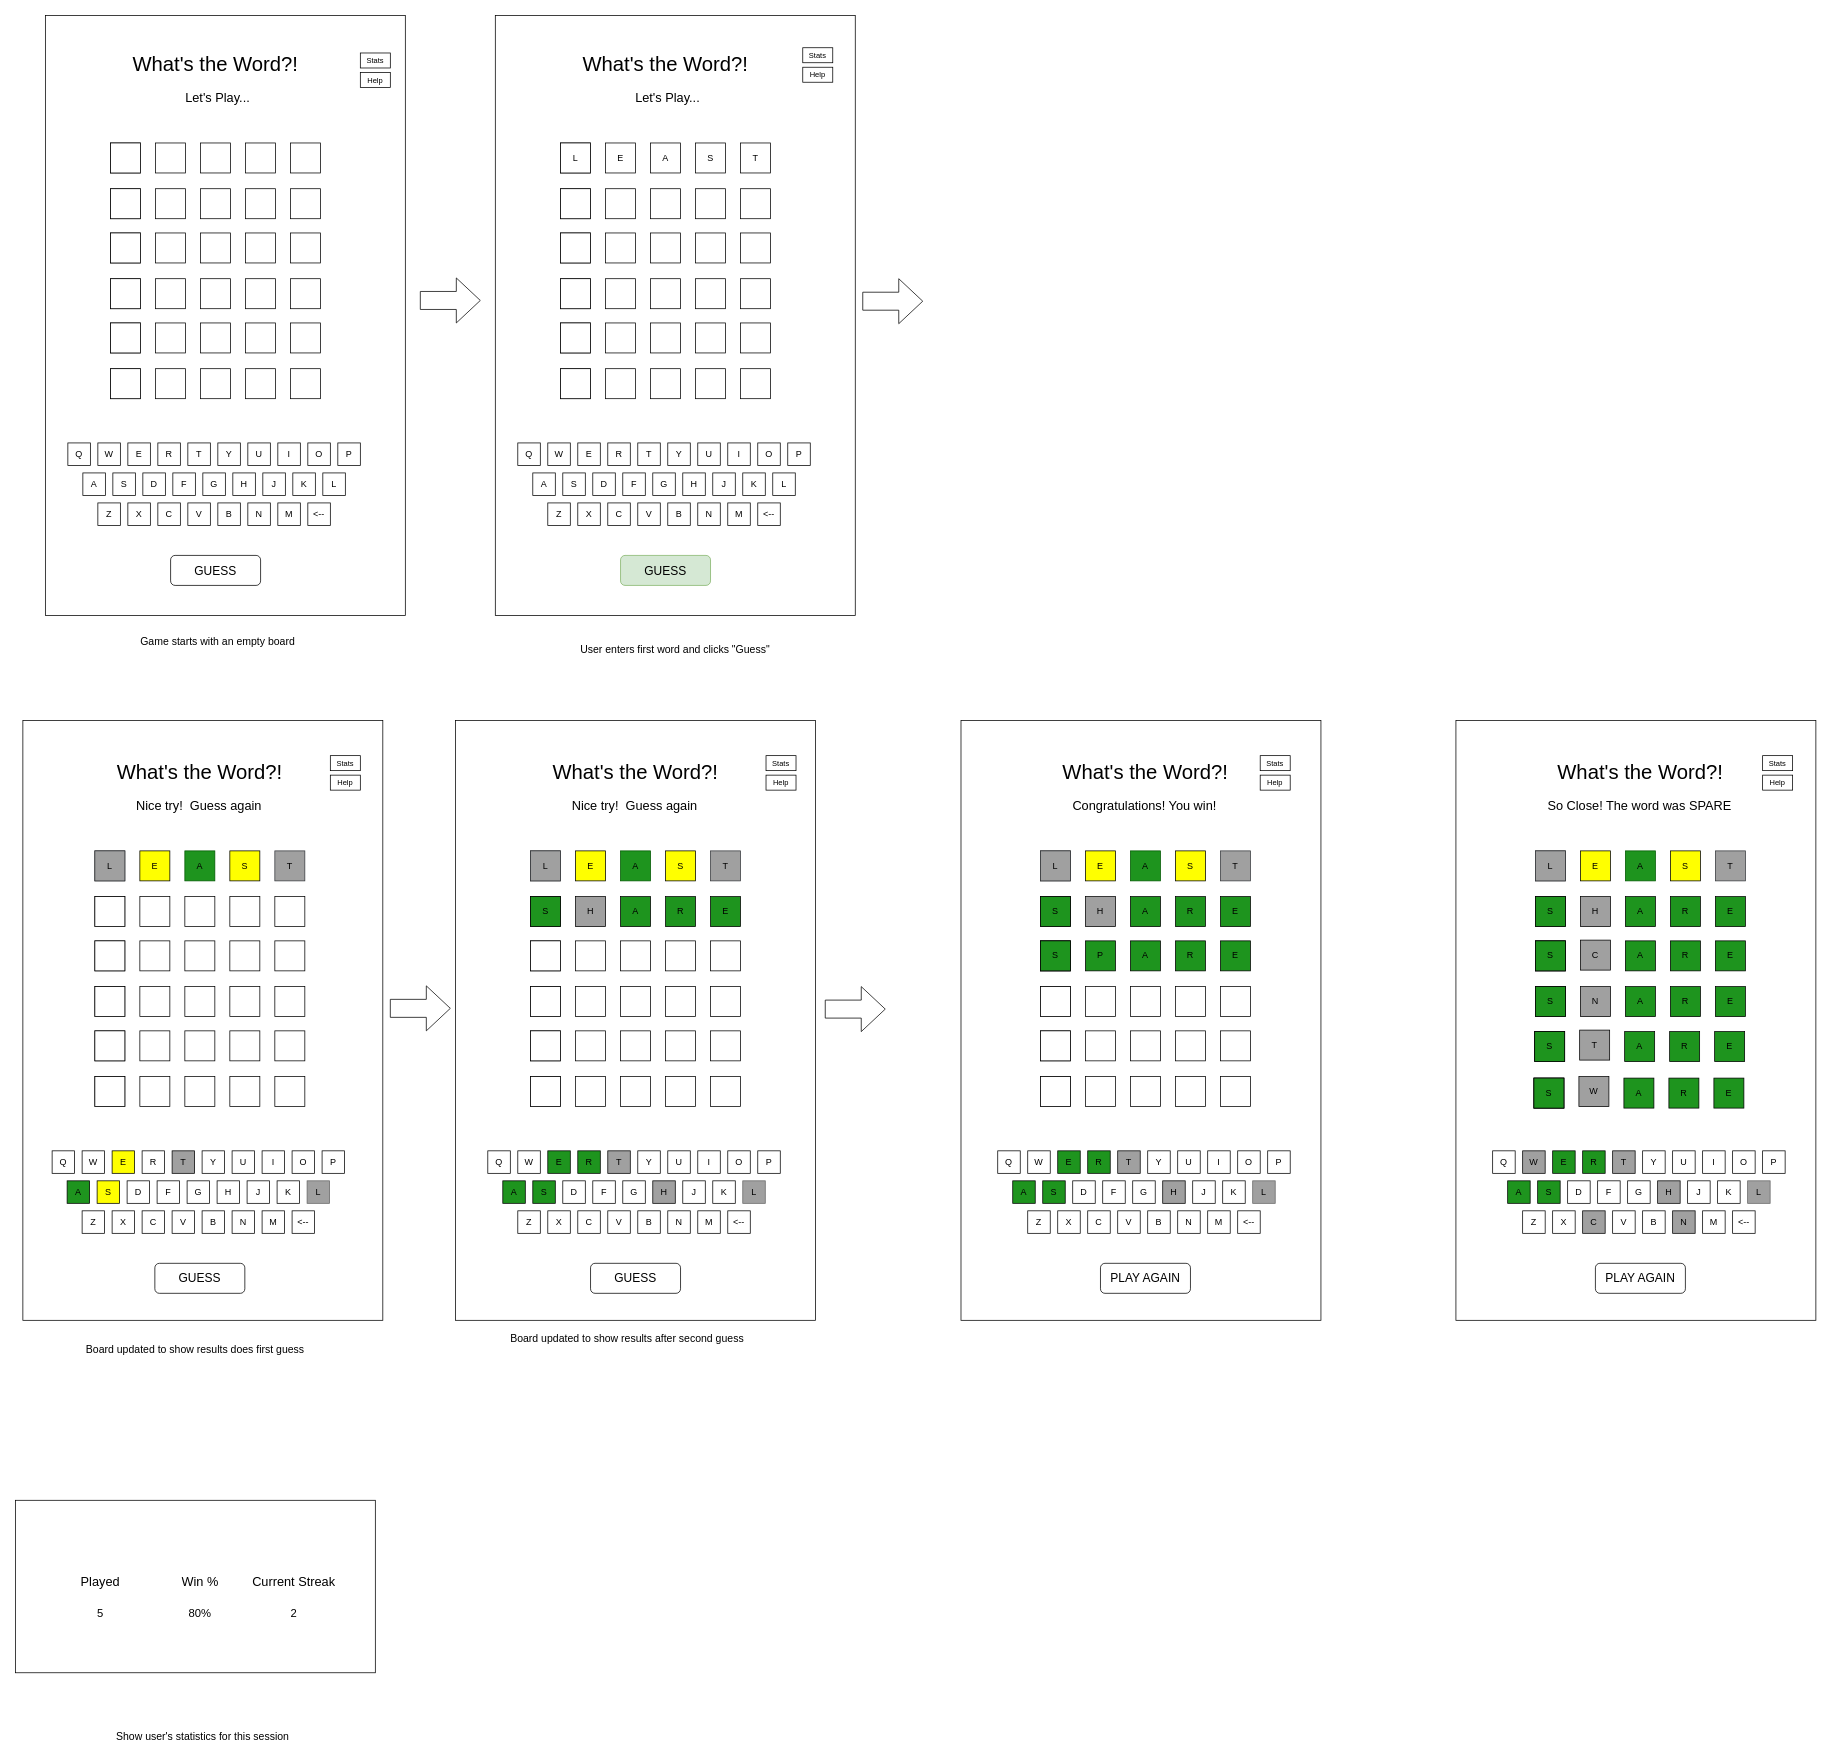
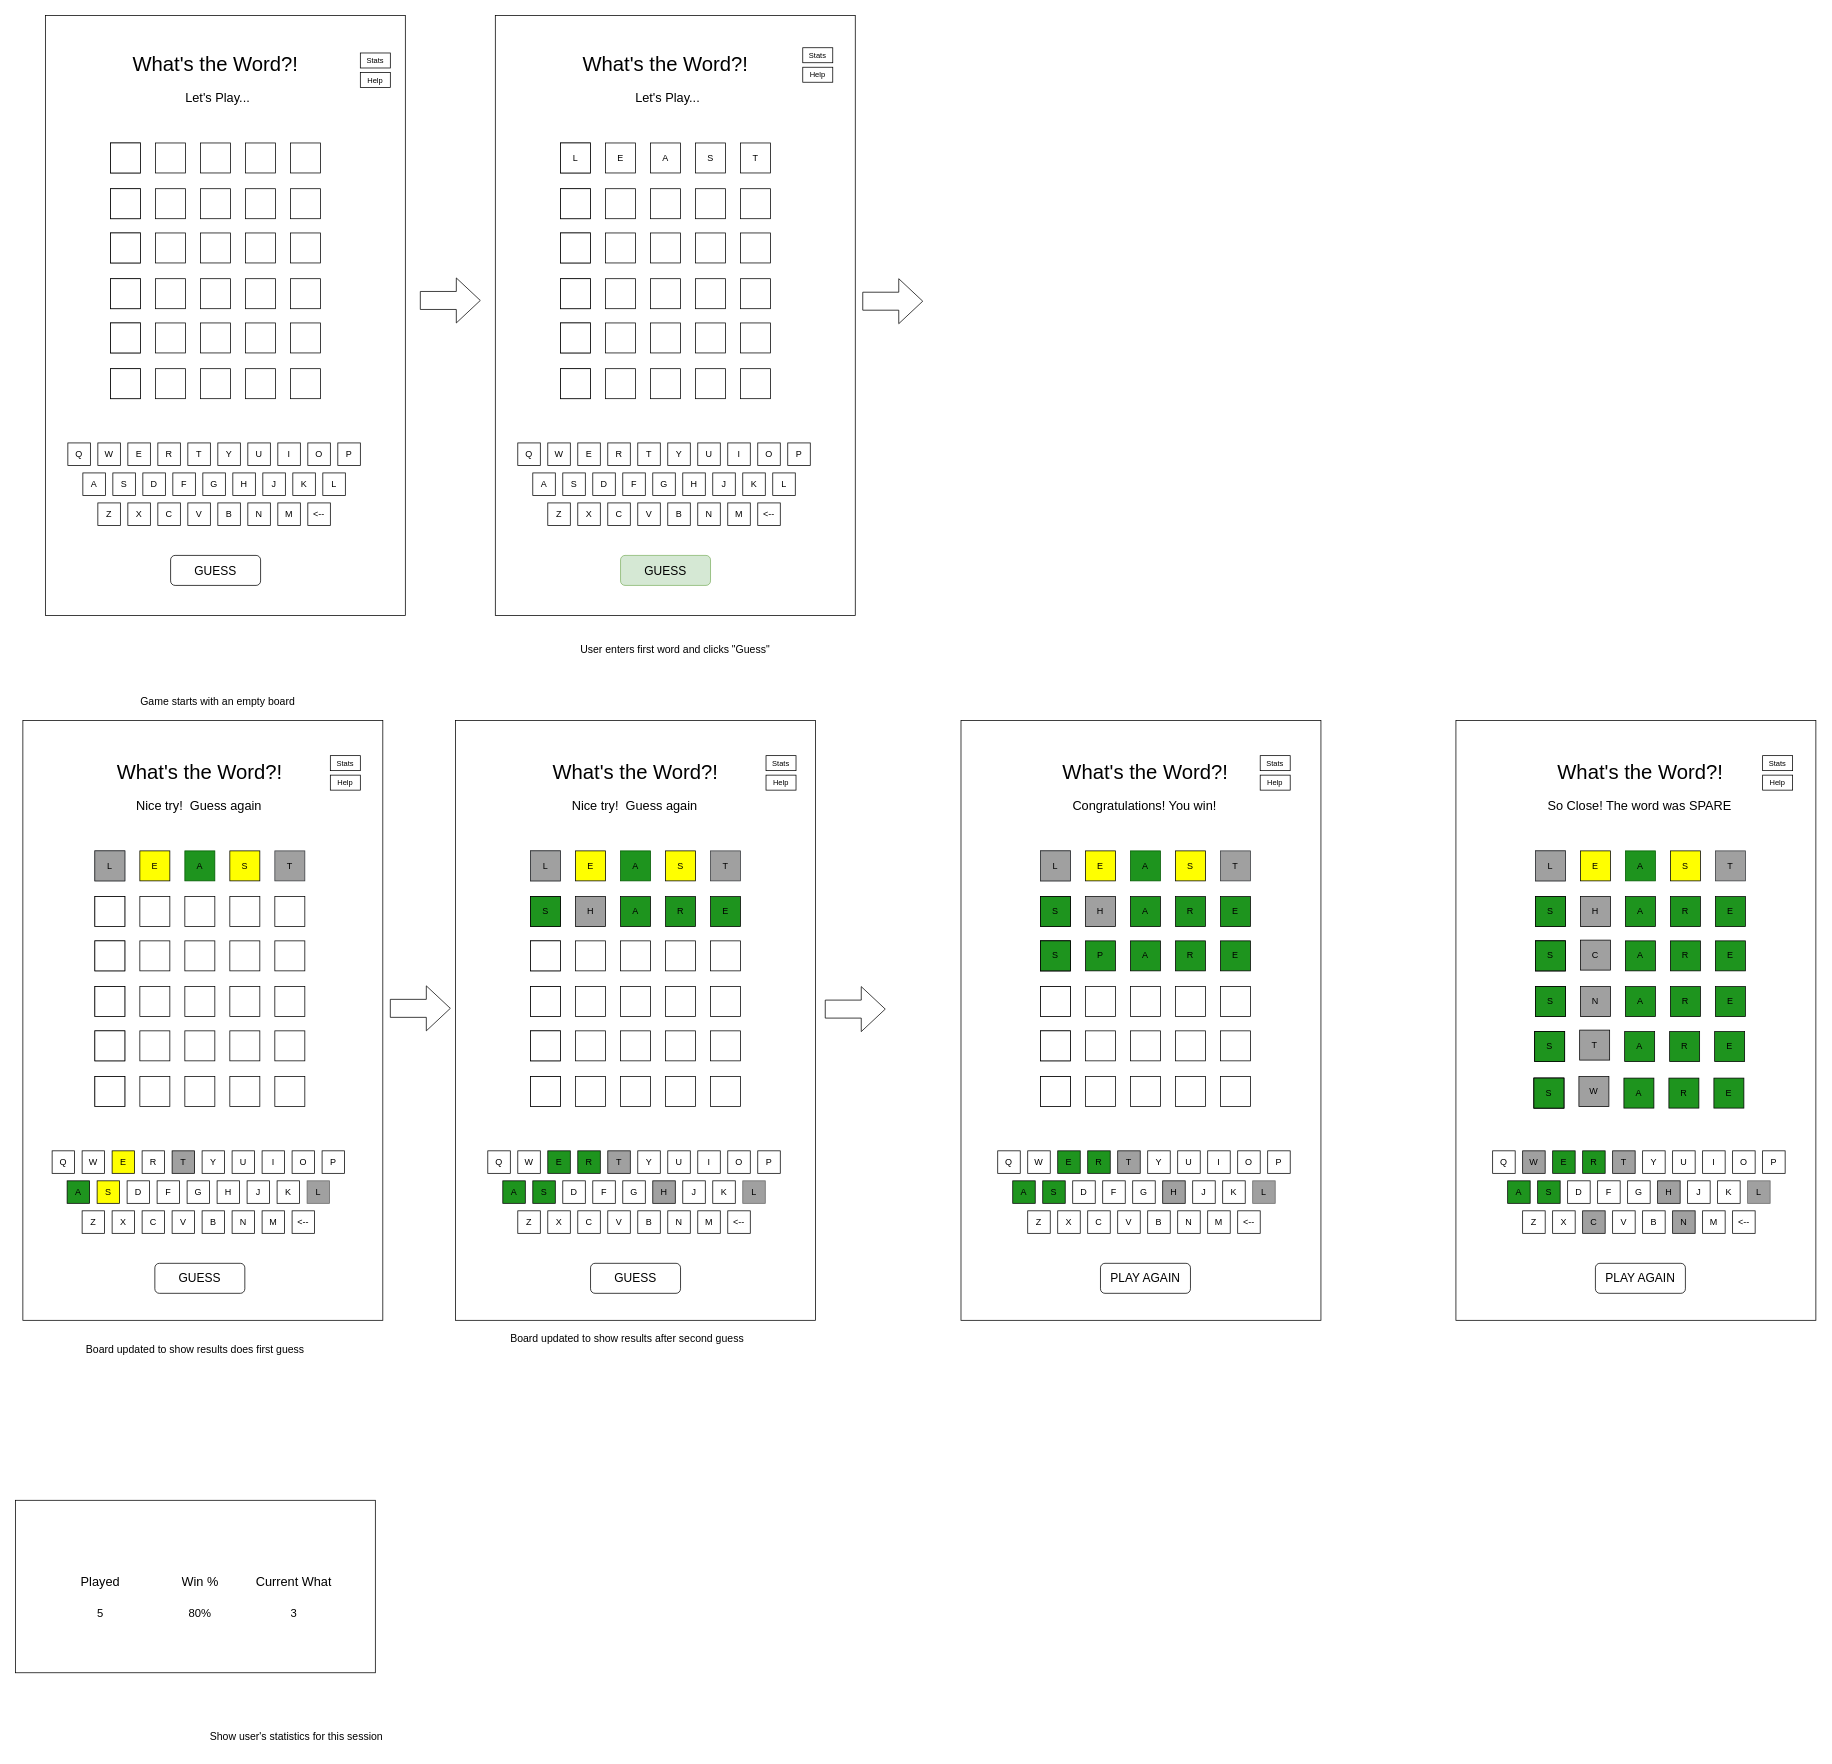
- <mxCell id="141" value="Game starts with an empty board" style="text;strokeColor=none;align=center;fillColor=none;html=1;verticalAlign=middle;whiteSpace=wrap;rounded=0;fontSize=14;" vertex="1" parent="1"><mxGeometry x="170" y="840" width="240" height="30" as="geometry" /></mxCell>
+ <mxCell id="141" value="Game starts with an empty board" style="text;strokeColor=none;align=center;fillColor=none;html=1;verticalAlign=middle;whiteSpace=wrap;rounded=0;fontSize=14;" vertex="1" parent="1"><mxGeometry x="170" y="920" width="240" height="30" as="geometry" /></mxCell>
- <mxCell id="435" value="Current Streak" style="shape=partialRectangle;html=1;whiteSpace=wrap;connectable=0;strokeColor=inherit;overflow=hidden;fillColor=none;top=0;left=0;bottom=0;right=0;pointerEvents=1;fontSize=17;" vertex="1" parent="432"><mxGeometry x="266" width="117" height="40" as="geometry"><mxRectangle width="117" height="40" as="alternateBounds" /></mxGeometry></mxCell>
+ <mxCell id="435" value="Current What" style="shape=partialRectangle;html=1;whiteSpace=wrap;connectable=0;strokeColor=inherit;overflow=hidden;fillColor=none;top=0;left=0;bottom=0;right=0;pointerEvents=1;fontSize=17;" vertex="1" parent="432"><mxGeometry x="266" width="117" height="40" as="geometry"><mxRectangle width="117" height="40" as="alternateBounds" /></mxGeometry></mxCell>
- <mxCell id="439" value="2" style="shape=partialRectangle;html=1;whiteSpace=wrap;connectable=0;strokeColor=inherit;overflow=hidden;fillColor=none;top=0;left=0;bottom=0;right=0;pointerEvents=1;fontSize=15;" vertex="1" parent="436"><mxGeometry x="266" width="117" height="40" as="geometry"><mxRectangle width="117" height="40" as="alternateBounds" /></mxGeometry></mxCell>
+ <mxCell id="439" value="3" style="shape=partialRectangle;html=1;whiteSpace=wrap;connectable=0;strokeColor=inherit;overflow=hidden;fillColor=none;top=0;left=0;bottom=0;right=0;pointerEvents=1;fontSize=15;" vertex="1" parent="436"><mxGeometry x="266" width="117" height="40" as="geometry"><mxRectangle width="117" height="40" as="alternateBounds" /></mxGeometry></mxCell>
- <mxCell id="430" value="Show user's statistics for this session" style="text;strokeColor=none;align=center;fillColor=none;html=1;verticalAlign=middle;whiteSpace=wrap;rounded=0;fontSize=14;" vertex="1" parent="1"><mxGeometry x="90" y="2300" width="360" height="30" as="geometry" /></mxCell>
+ <mxCell id="430" value="Show user's statistics for this session" style="text;strokeColor=none;align=center;fillColor=none;html=1;verticalAlign=middle;whiteSpace=wrap;rounded=0;fontSize=14;" vertex="1" parent="1"><mxGeometry x="215" y="2300" width="360" height="30" as="geometry" /></mxCell>
